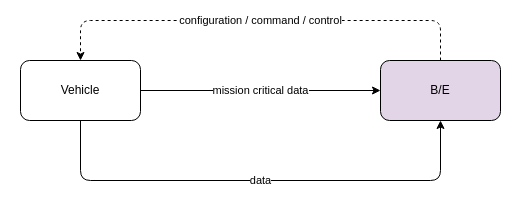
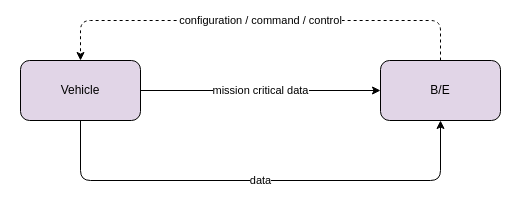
- <mxCell id="2" value="Vehicle" style="rounded=1;whiteSpace=wrap;html=1;" vertex="1" parent="1"><mxGeometry x="20" y="60" width="120" height="60" as="geometry" /></mxCell>
+ <mxCell id="2" value="Vehicle" style="rounded=1;whiteSpace=wrap;html=1;fillColor=#e1d5e7;" vertex="1" parent="1"><mxGeometry x="20" y="60" width="120" height="60" as="geometry" /></mxCell>
